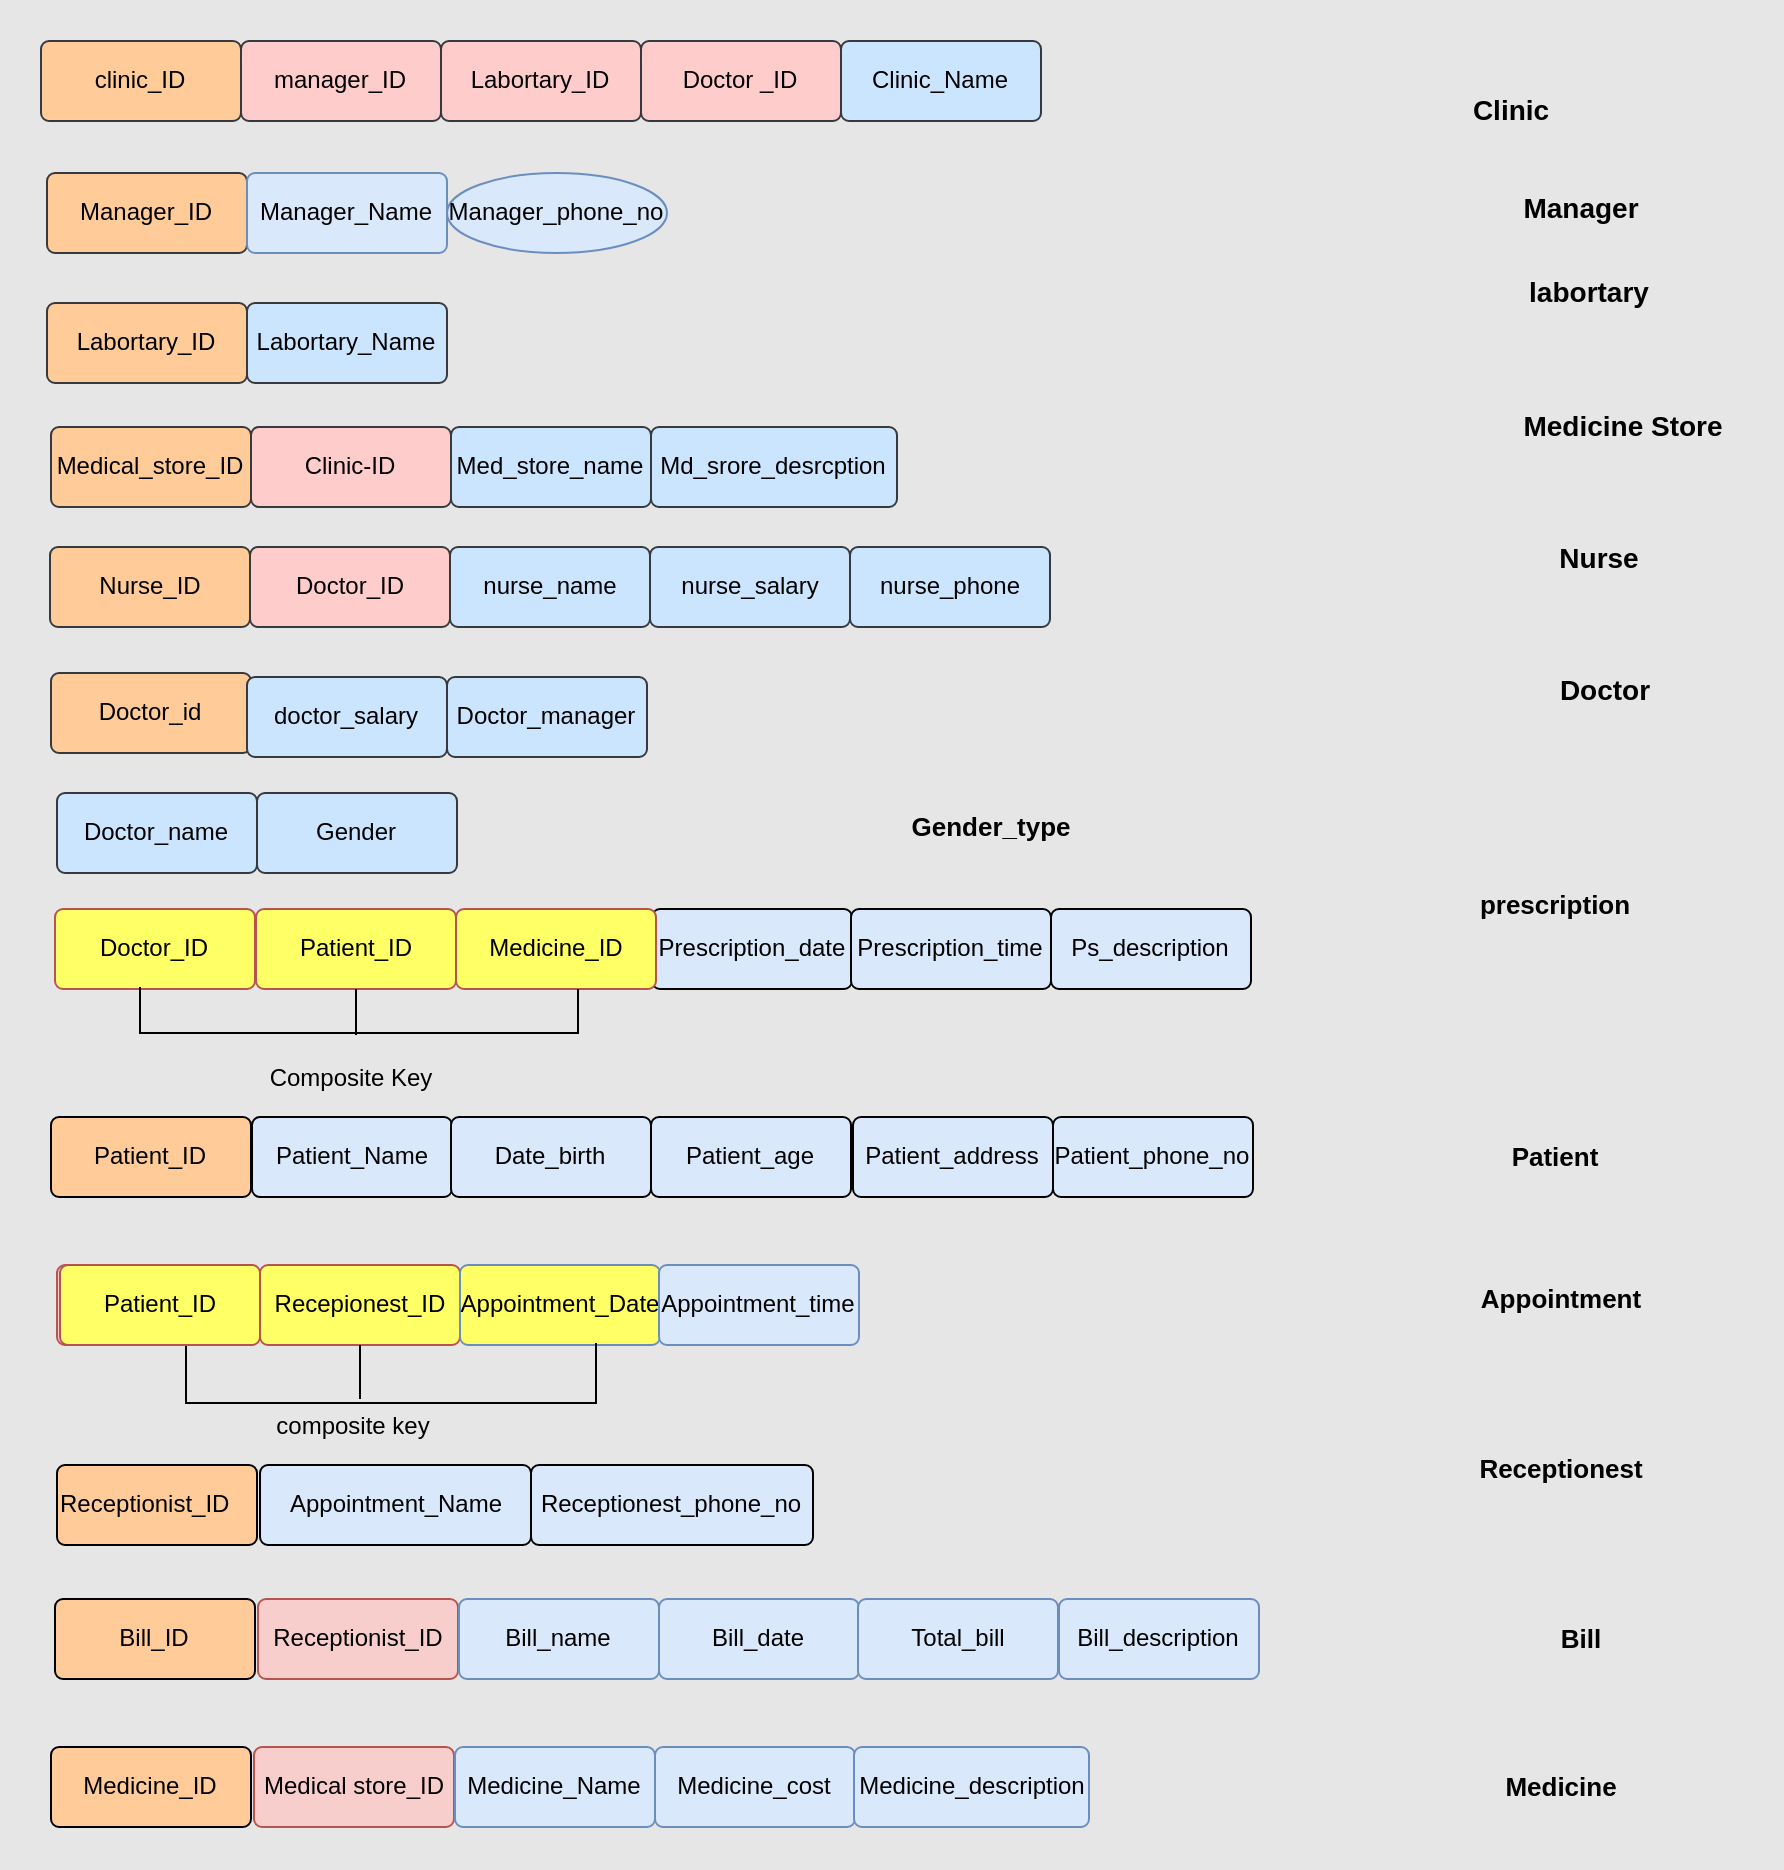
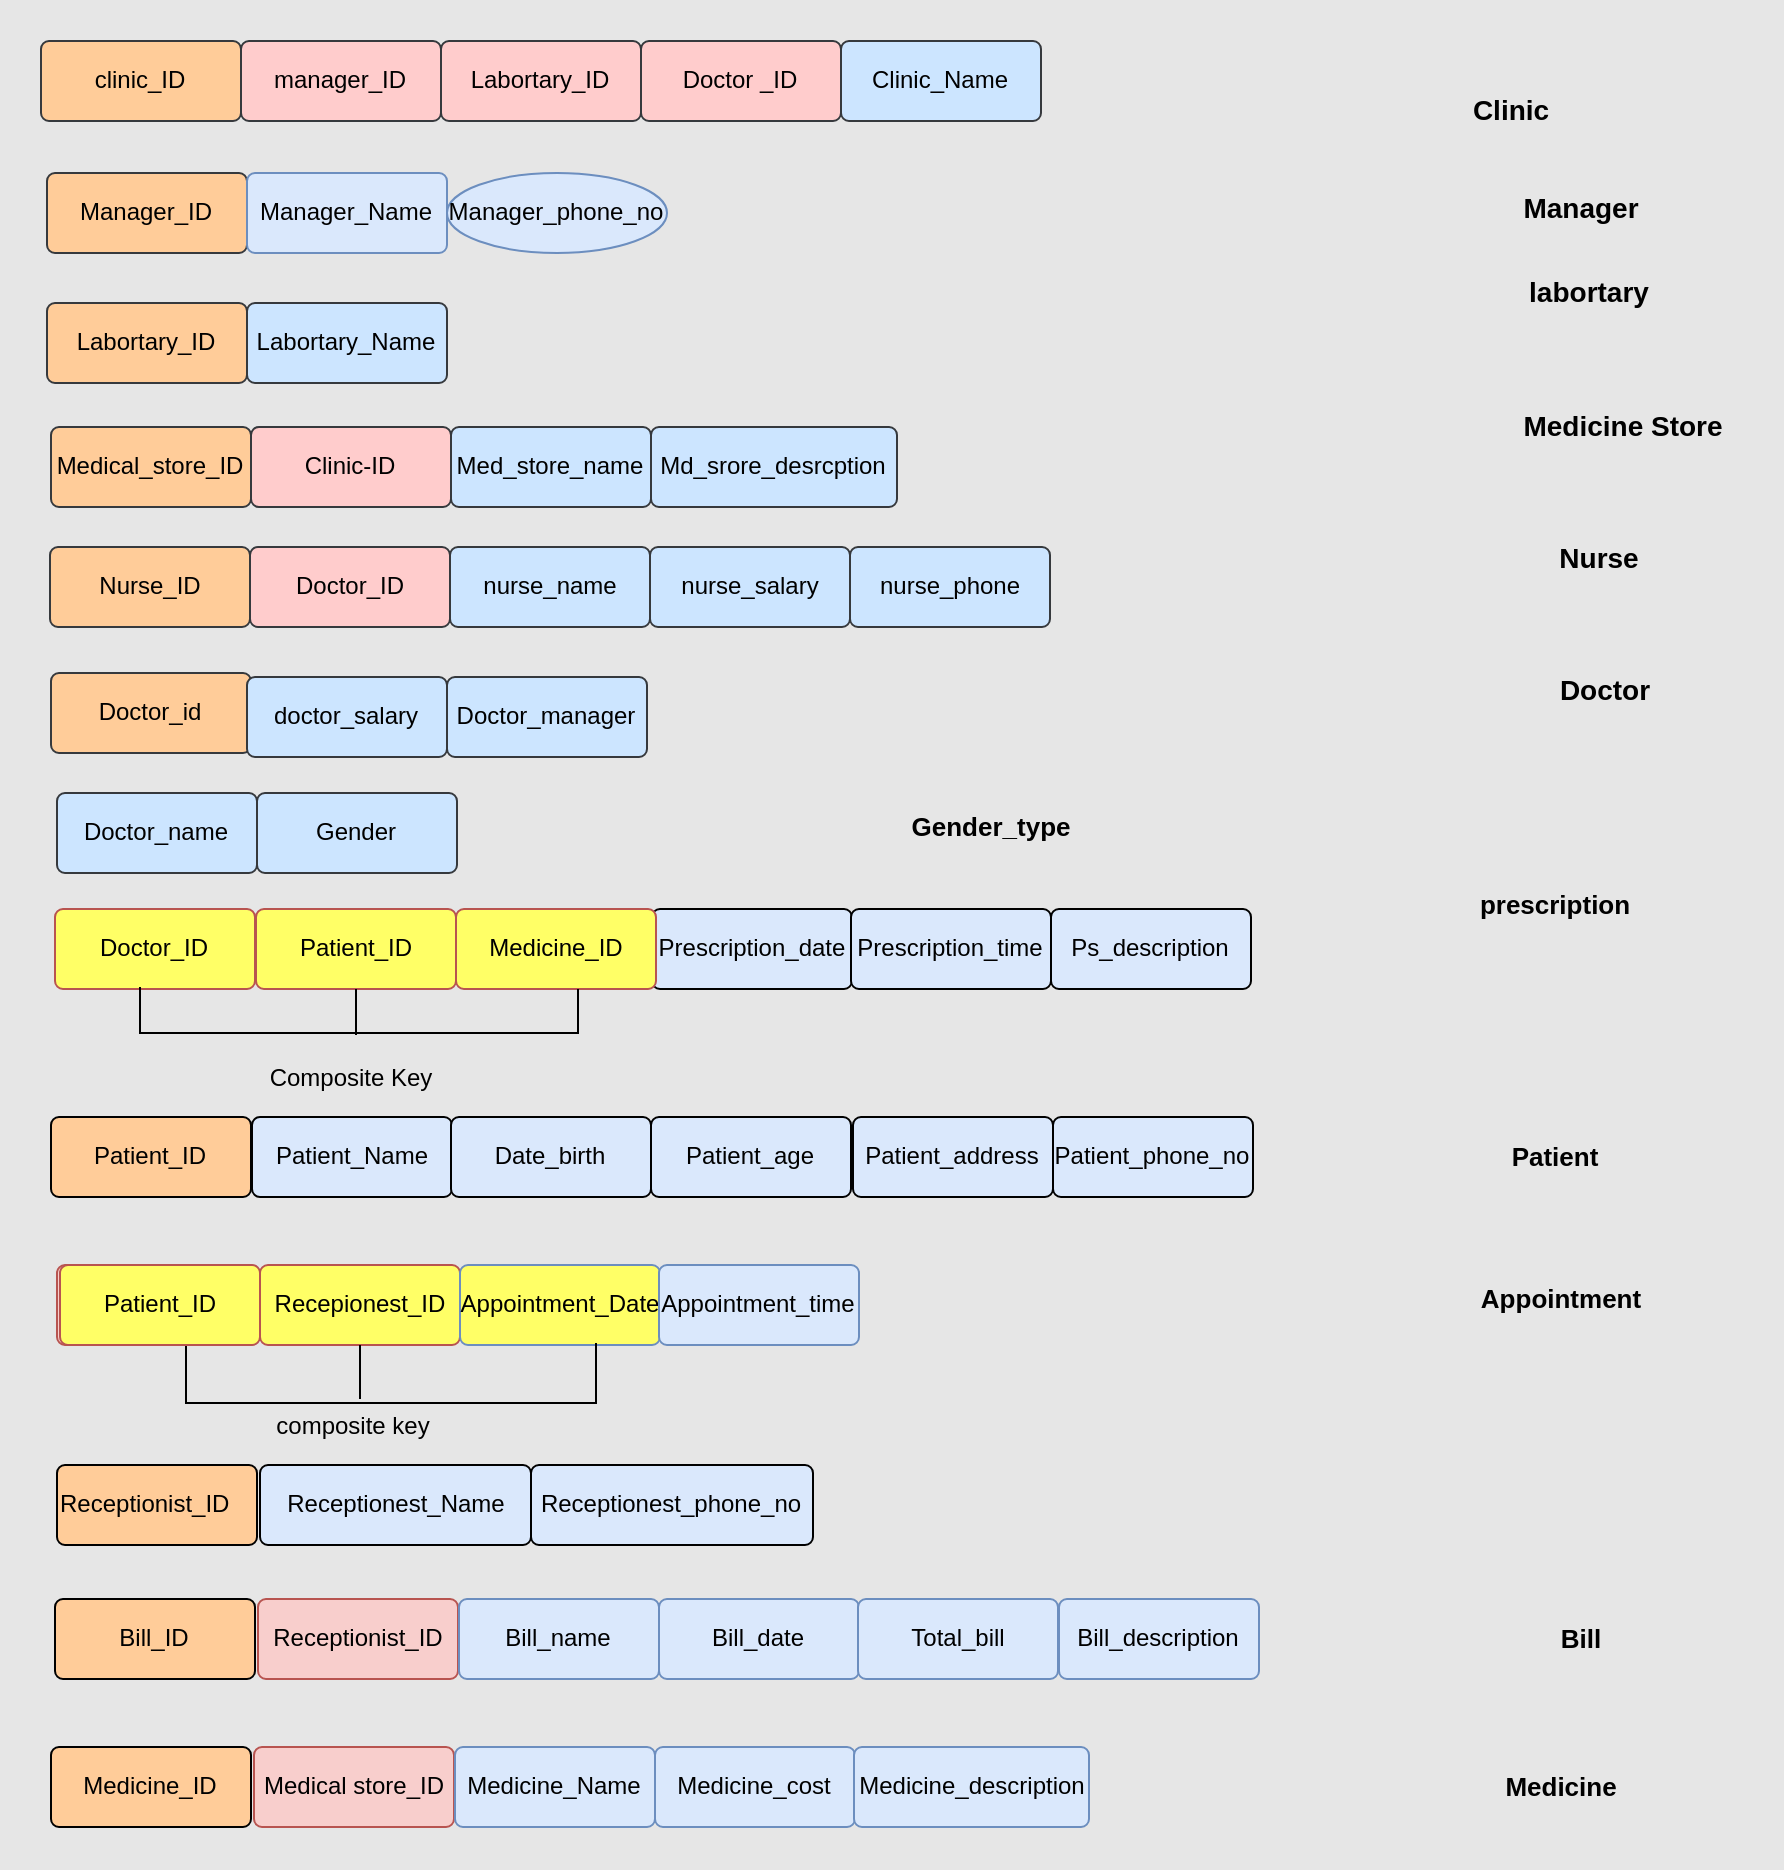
- <mxCell id="72" value="&lt;b&gt;&lt;font style=&quot;font-size: 13px;&quot;&gt;Receptionest&lt;/font&gt;&lt;/b&gt;" style="text;html=1;align=center;verticalAlign=middle;resizable=0;points=[];autosize=1;strokeColor=none;fillColor=none;" parent="1" vertex="1"><mxGeometry x="730" y="720" width="100" height="28" as="geometry" /></mxCell>
- <mxCell id="44" value="Appointment_Name" style="rounded=1;arcSize=10;whiteSpace=wrap;html=1;align=center;fillColor=#dae8fc;strokeColor=#000000;" parent="1" vertex="1"><mxGeometry x="129.5" y="732" width="135.5" height="40" as="geometry" /></mxCell>
+ <mxCell id="44" value="Receptionest_Name" style="rounded=1;arcSize=10;whiteSpace=wrap;html=1;align=center;fillColor=#dae8fc;strokeColor=#000000;" parent="1" vertex="1"><mxGeometry x="129.5" y="732" width="135.5" height="40" as="geometry" /></mxCell>
